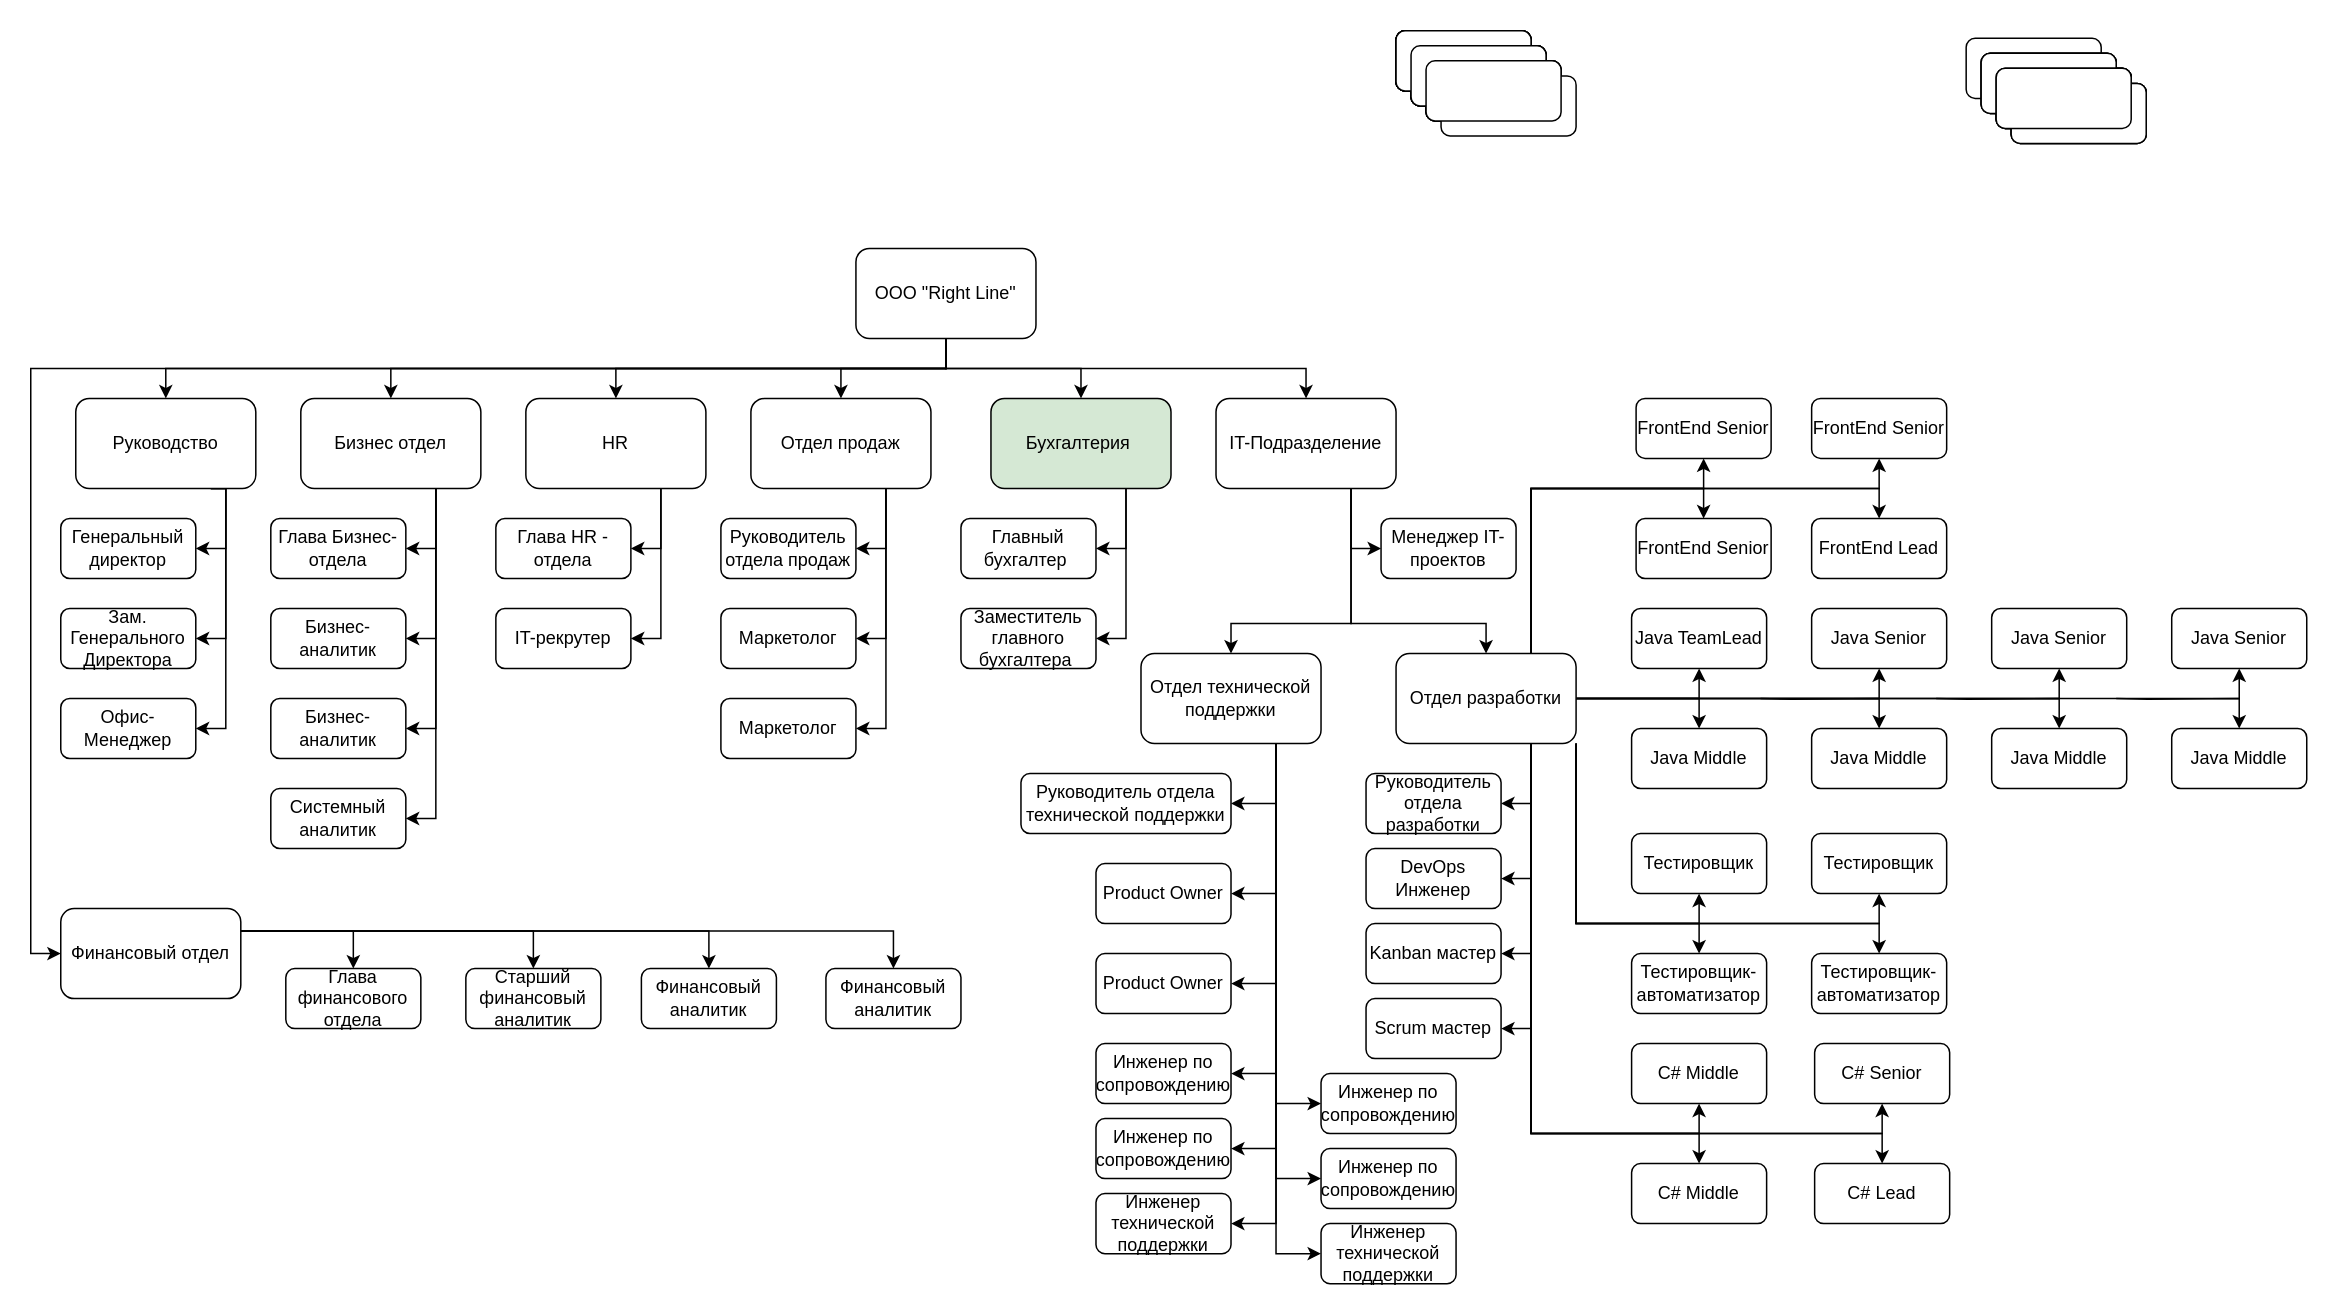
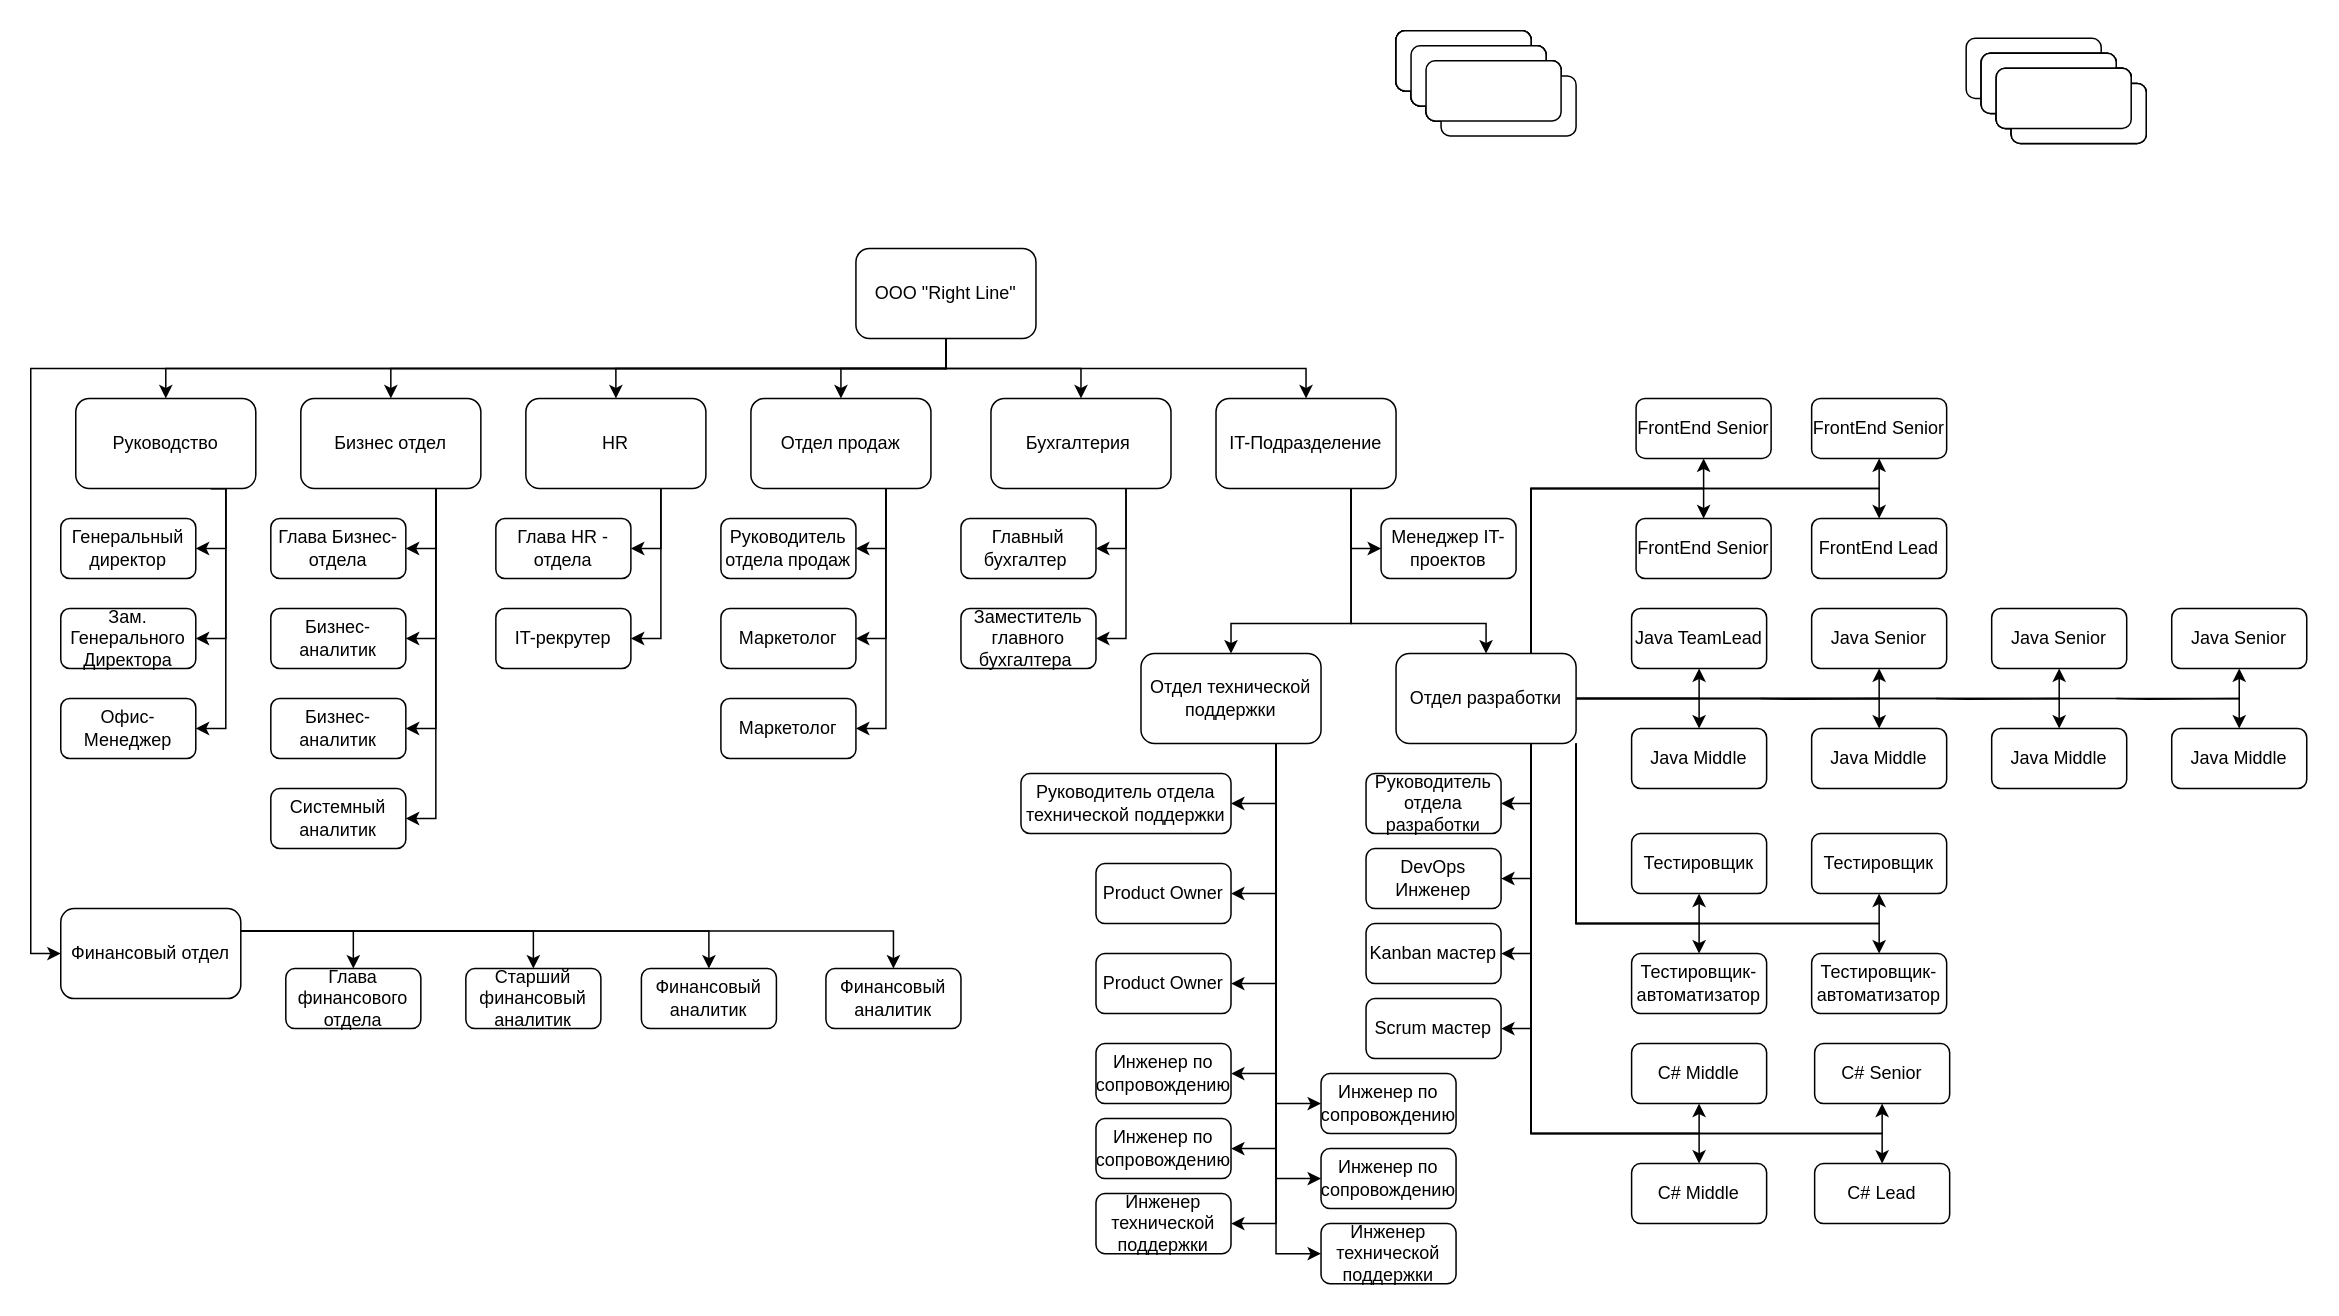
- <mxCell id="137" value="Бухгалтерия&amp;nbsp;" style="rounded=1;whiteSpace=wrap;html=1;fillColor=#d5e8d4;" vertex="1" parent="1"><mxGeometry x="660" y="265" width="120" height="60" as="geometry" /></mxCell>
+ <mxCell id="137" value="Бухгалтерия&amp;nbsp;" style="rounded=1;whiteSpace=wrap;html=1;" vertex="1" parent="1"><mxGeometry x="660" y="265" width="120" height="60" as="geometry" /></mxCell>
